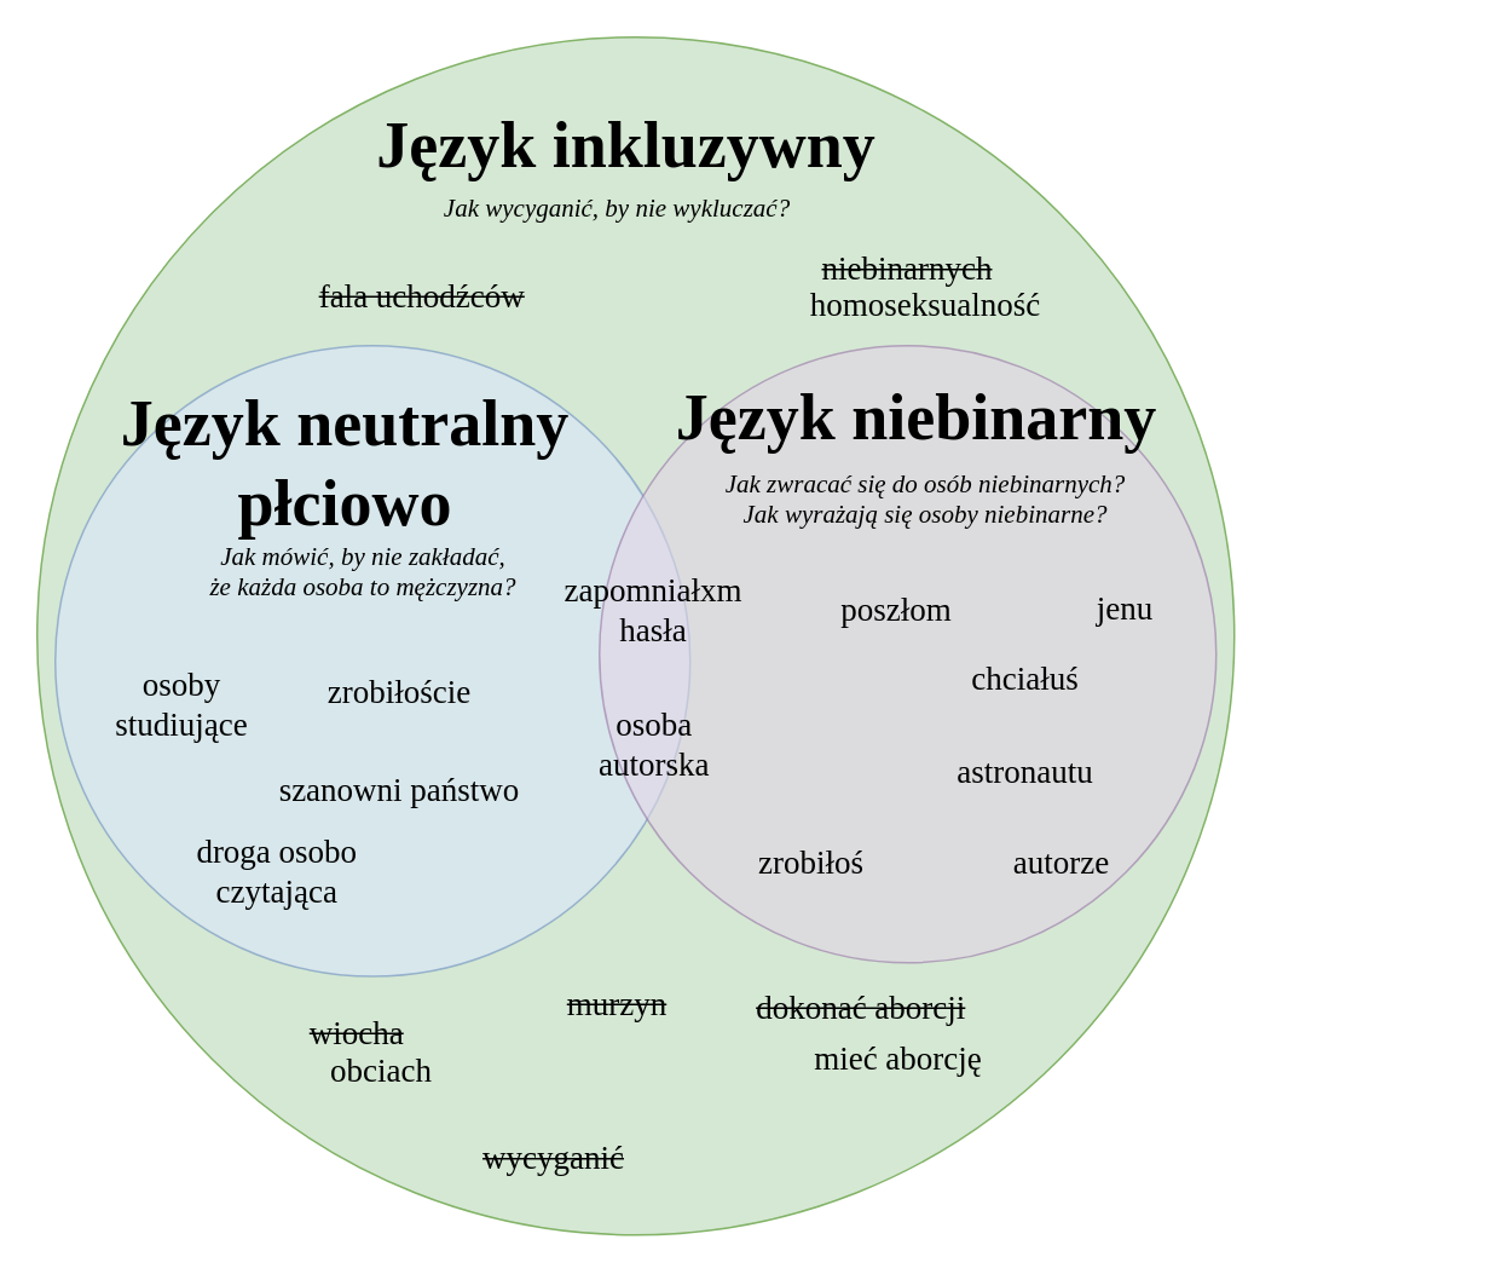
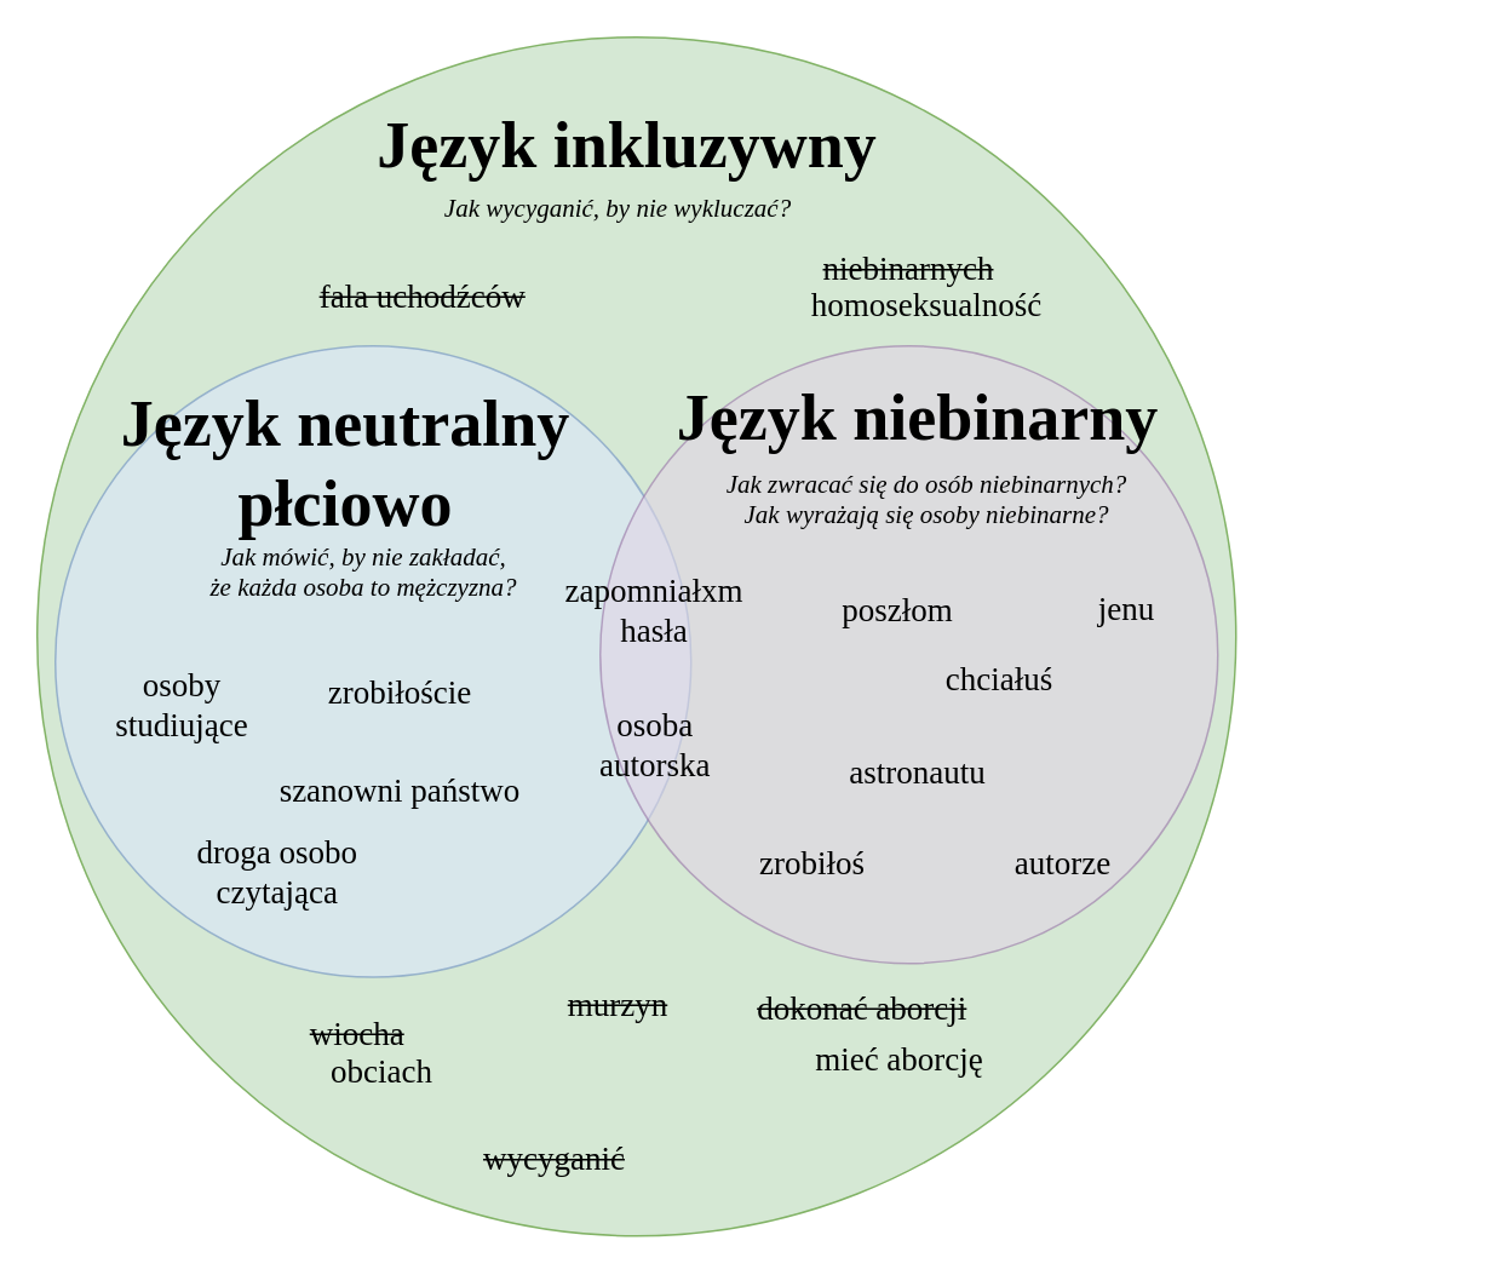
- <mxCell id="13" value="chciałuś" style="text;html=1;strokeColor=none;fillColor=none;align=center;verticalAlign=middle;whiteSpace=wrap;rounded=0;fontSize=18;fontFamily=Nunito;" vertex="1" parent="1"><mxGeometry x="525" y="358.75" width="80" height="30" as="geometry" /></mxCell>
+ <mxCell id="13" value="chciałuś" style="text;html=1;strokeColor=none;fillColor=none;align=center;verticalAlign=middle;whiteSpace=wrap;rounded=0;fontSize=18;fontFamily=Nunito;" vertex="1" parent="1"><mxGeometry x="510" y="358.75" width="80" height="30" as="geometry" /></mxCell>
- <mxCell id="16" value="astronautu" style="text;html=1;strokeColor=none;fillColor=none;align=center;verticalAlign=middle;whiteSpace=wrap;rounded=0;fontSize=18;fontFamily=Nunito;" vertex="1" parent="1"><mxGeometry x="525" y="410" width="80" height="30" as="geometry" /></mxCell>
+ <mxCell id="16" value="astronautu" style="text;html=1;strokeColor=none;fillColor=none;align=center;verticalAlign=middle;whiteSpace=wrap;rounded=0;fontSize=18;fontFamily=Nunito;" vertex="1" parent="1"><mxGeometry x="465" y="410" width="80" height="30" as="geometry" /></mxCell>
